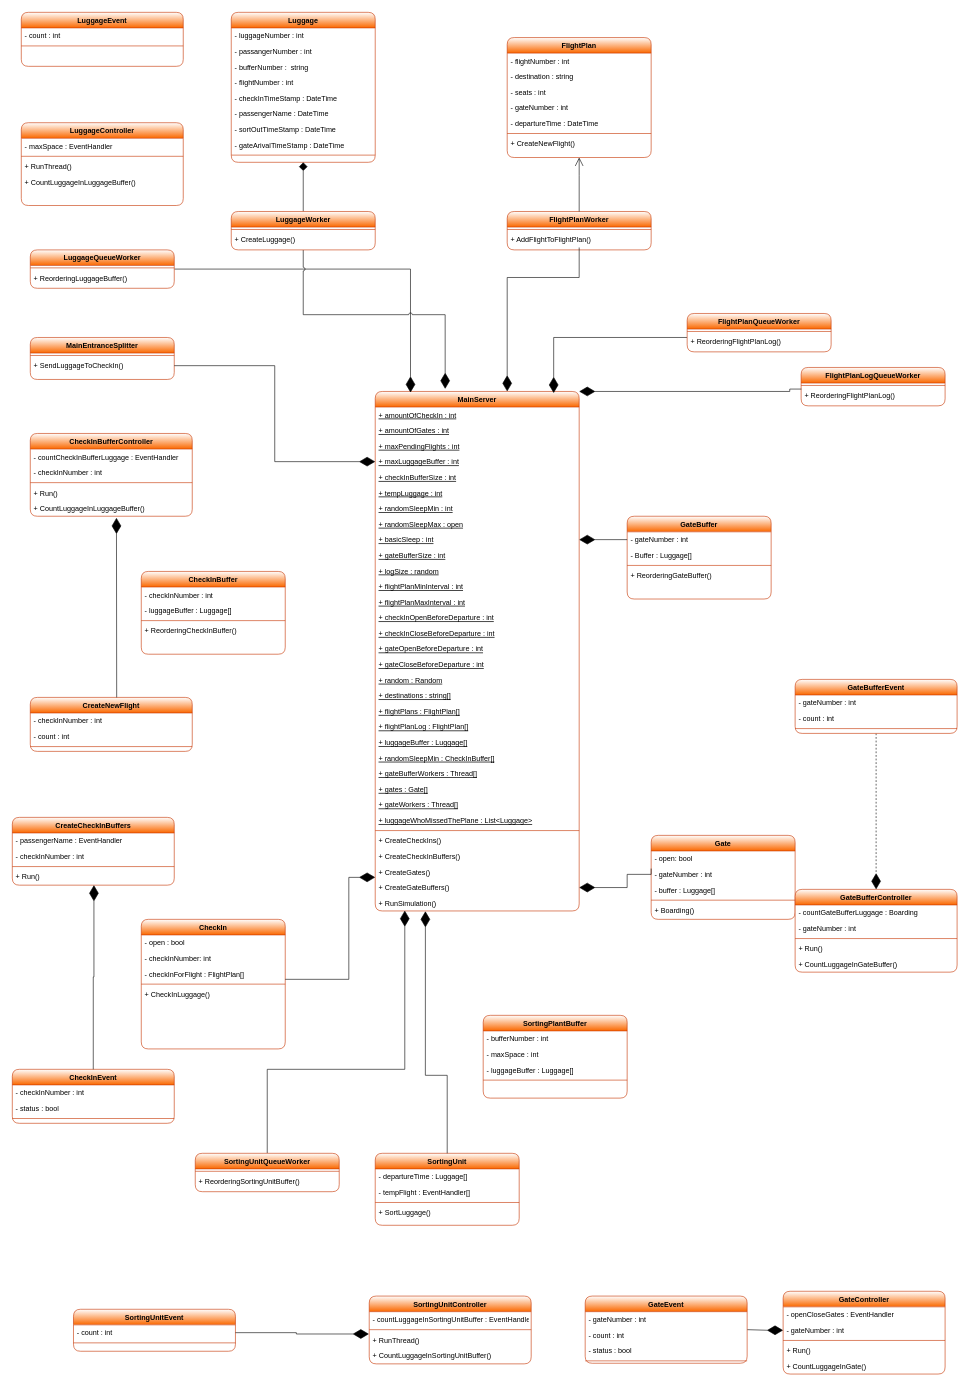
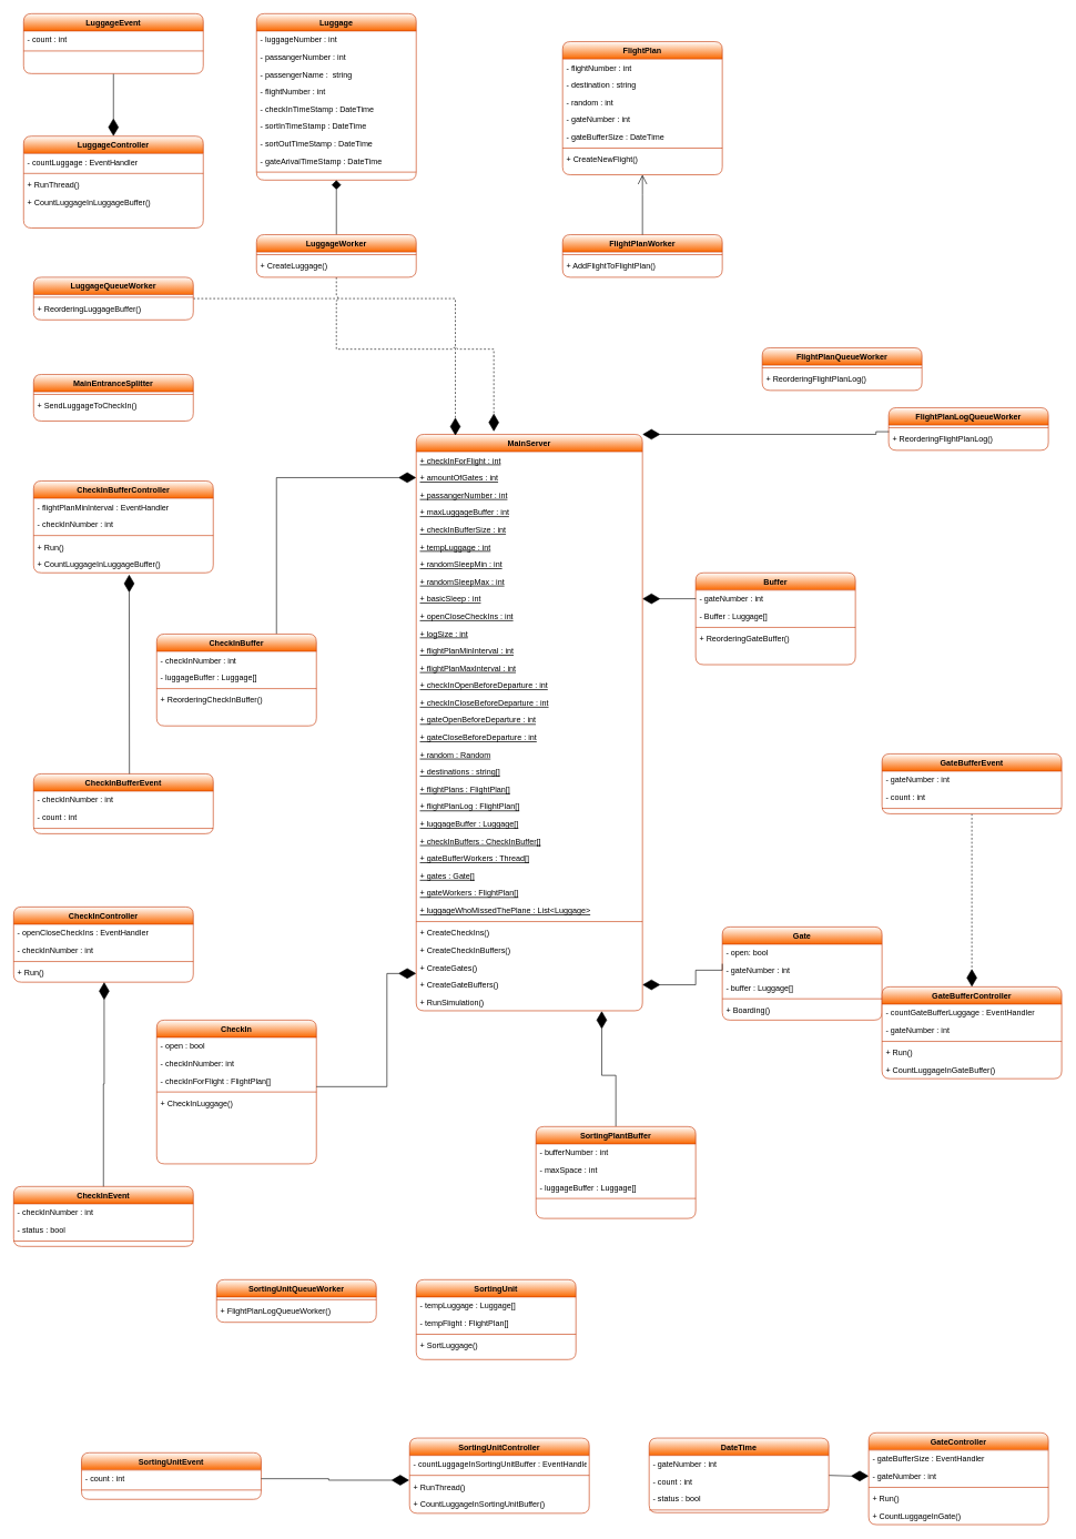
- <mxCell id="71" value="- bufferNumber :  string" style="text;align=left;verticalAlign=top;spacingLeft=4;spacingRight=4;overflow=hidden;rotatable=0;points=[[0,0.5],[1,0.5]];portConstraint=eastwest;fontColor=#000000;" parent="68" vertex="1"><mxGeometry y="78" width="240" height="26" as="geometry" /></mxCell>
+ <mxCell id="71" value="- passengerName :  string" style="text;align=left;verticalAlign=top;spacingLeft=4;spacingRight=4;overflow=hidden;rotatable=0;points=[[0,0.5],[1,0.5]];portConstraint=eastwest;fontColor=#000000;" parent="68" vertex="1"><mxGeometry y="78" width="240" height="26" as="geometry" /></mxCell>
- <mxCell id="29" value="- seats : int" style="text;align=left;verticalAlign=top;spacingLeft=4;spacingRight=4;overflow=hidden;rotatable=0;points=[[0,0.5],[1,0.5]];portConstraint=eastwest;fontColor=#000000;" parent="26" vertex="1"><mxGeometry y="78" width="240" height="26" as="geometry" /></mxCell>
+ <mxCell id="29" value="- random : int" style="text;align=left;verticalAlign=top;spacingLeft=4;spacingRight=4;overflow=hidden;rotatable=0;points=[[0,0.5],[1,0.5]];portConstraint=eastwest;fontColor=#000000;" parent="26" vertex="1"><mxGeometry y="78" width="240" height="26" as="geometry" /></mxCell>
+ <mxCell id="156" style="edgeStyle=orthogonalEdgeStyle;rounded=0;jumpStyle=arc;orthogonalLoop=1;jettySize=auto;html=1;entryX=0.5;entryY=0;entryDx=0;entryDy=0;startArrow=none;startFill=0;endArrow=diamondThin;endFill=1;fontColor=#000000;endSize=24;" edge="1" parent="1" source="157" target="151"><mxGeometry relative="1" as="geometry" /></mxCell>
- <mxCell id="74" value="- passengerName : DateTime" style="text;align=left;verticalAlign=top;spacingLeft=4;spacingRight=4;overflow=hidden;rotatable=0;points=[[0,0.5],[1,0.5]];portConstraint=eastwest;fontColor=#000000;" parent="68" vertex="1"><mxGeometry y="156" width="240" height="26" as="geometry" /></mxCell>
+ <mxCell id="74" value="- sortInTimeStamp : DateTime" style="text;align=left;verticalAlign=top;spacingLeft=4;spacingRight=4;overflow=hidden;rotatable=0;points=[[0,0.5],[1,0.5]];portConstraint=eastwest;fontColor=#000000;" parent="68" vertex="1"><mxGeometry y="156" width="240" height="26" as="geometry" /></mxCell>
- <mxCell id="31" value="- departureTime : DateTime" style="text;align=left;verticalAlign=top;spacingLeft=4;spacingRight=4;overflow=hidden;rotatable=0;points=[[0,0.5],[1,0.5]];portConstraint=eastwest;fontColor=#000000;" parent="26" vertex="1"><mxGeometry y="130" width="240" height="26" as="geometry" /></mxCell>
+ <mxCell id="31" value="- gateBufferSize : DateTime" style="text;align=left;verticalAlign=top;spacingLeft=4;spacingRight=4;overflow=hidden;rotatable=0;points=[[0,0.5],[1,0.5]];portConstraint=eastwest;fontColor=#000000;" parent="26" vertex="1"><mxGeometry y="130" width="240" height="26" as="geometry" /></mxCell>
- <mxCell id="152" value="- maxSpace : EventHandler" style="text;align=left;verticalAlign=top;spacingLeft=4;spacingRight=4;overflow=hidden;rotatable=0;points=[[0,0.5],[1,0.5]];portConstraint=eastwest;fontColor=#000000;" vertex="1" parent="151"><mxGeometry y="26" width="270" height="26" as="geometry" /></mxCell>
+ <mxCell id="152" value="- countLuggage : EventHandler" style="text;align=left;verticalAlign=top;spacingLeft=4;spacingRight=4;overflow=hidden;rotatable=0;points=[[0,0.5],[1,0.5]];portConstraint=eastwest;fontColor=#000000;" vertex="1" parent="151"><mxGeometry y="26" width="270" height="26" as="geometry" /></mxCell>
- <mxCell id="160" style="edgeStyle=orthogonalEdgeStyle;rounded=0;jumpStyle=arc;orthogonalLoop=1;jettySize=auto;html=1;entryX=0.173;entryY=0.002;entryDx=0;entryDy=0;entryPerimeter=0;startArrow=none;startFill=0;endArrow=diamondThin;endFill=1;fontColor=#000000;endSize=24;" edge="1" parent="1" source="161" target="34"><mxGeometry relative="1" as="geometry" /></mxCell>
+ <mxCell id="160" style="edgeStyle=orthogonalEdgeStyle;rounded=0;jumpStyle=arc;orthogonalLoop=1;jettySize=auto;html=1;entryX=0.173;entryY=0.002;entryDx=0;entryDy=0;entryPerimeter=0;startArrow=none;startFill=0;endArrow=diamondThin;endFill=1;fontColor=#000000;endSize=24;dashed=1;" edge="1" parent="1" source="161" target="34"><mxGeometry relative="1" as="geometry" /></mxCell>
- <mxCell id="120" value="" style="endArrow=diamondThin;endFill=1;endSize=24;html=1;strokeWidth=1;edgeStyle=orthogonalEdgeStyle;rounded=0;exitX=0.5;exitY=1;exitDx=0;exitDy=0;exitPerimeter=0;" edge="1" parent="1" source="97" target="34"><mxGeometry width="160" relative="1" as="geometry"><mxPoint x="965" y="422" as="sourcePoint" /><mxPoint x="1195" y="172" as="targetPoint" /><Array as="points"><mxPoint x="965" y="462" /><mxPoint x="845" y="462" /></Array></mxGeometry></mxCell>
- <mxCell id="165" style="edgeStyle=orthogonalEdgeStyle;rounded=0;jumpStyle=arc;orthogonalLoop=1;jettySize=auto;html=1;endArrow=diamondThin;endFill=1;entryX=0.343;entryY=-0.005;entryDx=0;entryDy=0;entryPerimeter=0;fontColor=#000000;endSize=24;" edge="1" parent="1" source="166" target="34"><mxGeometry relative="1" as="geometry"><mxPoint x="745" y="642" as="targetPoint" /></mxGeometry></mxCell>
+ <mxCell id="165" style="edgeStyle=orthogonalEdgeStyle;rounded=0;jumpStyle=arc;orthogonalLoop=1;jettySize=auto;html=1;endArrow=diamondThin;endFill=1;entryX=0.343;entryY=-0.005;entryDx=0;entryDy=0;entryPerimeter=0;fontColor=#000000;endSize=24;dashed=1;" edge="1" parent="1" source="166" target="34"><mxGeometry relative="1" as="geometry"><mxPoint x="745" y="642" as="targetPoint" /></mxGeometry></mxCell>
- <mxCell id="124" style="edgeStyle=orthogonalEdgeStyle;rounded=0;orthogonalLoop=1;jettySize=auto;html=1;entryX=0.875;entryY=0.003;entryDx=0;entryDy=0;entryPerimeter=0;startArrow=none;startFill=0;endArrow=diamondThin;endFill=1;fontColor=#000000;endSize=24;jumpStyle=arc;" edge="1" parent="1" source="125" target="34"><mxGeometry relative="1" as="geometry"><Array as="points"><mxPoint x="923" y="562" /></Array></mxGeometry></mxCell>
- <mxCell id="170" value="" style="endArrow=diamondThin;endFill=1;endSize=24;html=1;fontColor=#000000;edgeStyle=orthogonalEdgeStyle;rounded=0;exitX=1;exitY=0.5;exitDx=0;exitDy=0;entryX=0;entryY=0.5;entryDx=0;entryDy=0;jumpStyle=arc;" parent="1" target="38" edge="1" source="94"><mxGeometry width="160" relative="1" as="geometry"><mxPoint x="170" y="672" as="sourcePoint" /><mxPoint x="330" y="562" as="targetPoint" /></mxGeometry></mxCell>
- <mxCell id="35" value="+ amountOfCheckIn : int" style="text;align=left;verticalAlign=top;spacingLeft=4;spacingRight=4;overflow=hidden;rotatable=0;points=[[0,0.5],[1,0.5]];portConstraint=eastwest;fontColor=#000000;fontStyle=4" parent="34" vertex="1"><mxGeometry y="26" width="340" height="26" as="geometry" /></mxCell>
+ <mxCell id="35" value="+ checkInForFlight : int" style="text;align=left;verticalAlign=top;spacingLeft=4;spacingRight=4;overflow=hidden;rotatable=0;points=[[0,0.5],[1,0.5]];portConstraint=eastwest;fontColor=#000000;fontStyle=4" parent="34" vertex="1"><mxGeometry y="26" width="340" height="26" as="geometry" /></mxCell>
+ <mxCell id="9" style="edgeStyle=orthogonalEdgeStyle;rounded=0;jumpStyle=arc;orthogonalLoop=1;jettySize=auto;html=1;entryX=0;entryY=0.5;entryDx=0;entryDy=0;startArrow=none;startFill=0;endArrow=diamondThin;endFill=1;fontColor=#000000;endSize=24;exitX=0.75;exitY=0;exitDx=0;exitDy=0;" edge="1" parent="1" source="10" target="36"><mxGeometry relative="1" as="geometry"><Array as="points"><mxPoint x="415" y="717" /></Array></mxGeometry></mxCell>
- <mxCell id="37" value="+ maxPendingFlights : int" style="text;align=left;verticalAlign=top;spacingLeft=4;spacingRight=4;overflow=hidden;rotatable=0;points=[[0,0.5],[1,0.5]];portConstraint=eastwest;fontColor=#000000;fontStyle=4" vertex="1" parent="34"><mxGeometry y="78" width="340" height="26" as="geometry" /></mxCell>
+ <mxCell id="37" value="+ passangerNumber : int" style="text;align=left;verticalAlign=top;spacingLeft=4;spacingRight=4;overflow=hidden;rotatable=0;points=[[0,0.5],[1,0.5]];portConstraint=eastwest;fontColor=#000000;fontStyle=4" vertex="1" parent="34"><mxGeometry y="78" width="340" height="26" as="geometry" /></mxCell>
- <mxCell id="99" value="- countCheckInBufferLuggage : EventHandler" style="text;align=left;verticalAlign=top;spacingLeft=4;spacingRight=4;overflow=hidden;rotatable=0;points=[[0,0.5],[1,0.5]];portConstraint=eastwest;fontColor=#000000;" vertex="1" parent="98"><mxGeometry y="26" width="270" height="26" as="geometry" /></mxCell>
+ <mxCell id="99" value="- flightPlanMinInterval : EventHandler" style="text;align=left;verticalAlign=top;spacingLeft=4;spacingRight=4;overflow=hidden;rotatable=0;points=[[0,0.5],[1,0.5]];portConstraint=eastwest;fontColor=#000000;" vertex="1" parent="98"><mxGeometry y="26" width="270" height="26" as="geometry" /></mxCell>
- <mxCell id="42" value="+ randomSleepMax : open" style="text;align=left;verticalAlign=top;spacingLeft=4;spacingRight=4;overflow=hidden;rotatable=0;points=[[0,0.5],[1,0.5]];portConstraint=eastwest;fontColor=#000000;fontStyle=4" vertex="1" parent="34"><mxGeometry y="208" width="340" height="26" as="geometry" /></mxCell>
+ <mxCell id="42" value="+ randomSleepMax : int" style="text;align=left;verticalAlign=top;spacingLeft=4;spacingRight=4;overflow=hidden;rotatable=0;points=[[0,0.5],[1,0.5]];portConstraint=eastwest;fontColor=#000000;fontStyle=4" vertex="1" parent="34"><mxGeometry y="208" width="340" height="26" as="geometry" /></mxCell>
- <mxCell id="78" value="GateBuffer" style="swimlane;fontStyle=1;align=center;verticalAlign=top;childLayout=stackLayout;horizontal=1;startSize=26;horizontalStack=0;resizeParent=1;resizeLast=0;collapsible=1;marginBottom=0;rounded=1;shadow=0;strokeWidth=1;strokeColor=#C73500;fillColor=#fa6800;swimlaneFillColor=#ffffff;fontColor=#000000;gradientColor=#ffffff;gradientDirection=north;" parent="1" vertex="1"><mxGeometry x="1045" y="860" width="240" height="138" as="geometry"><mxRectangle x="130" y="380" width="160" height="26" as="alternateBounds" /></mxGeometry></mxCell>
+ <mxCell id="78" value="Buffer" style="swimlane;fontStyle=1;align=center;verticalAlign=top;childLayout=stackLayout;horizontal=1;startSize=26;horizontalStack=0;resizeParent=1;resizeLast=0;collapsible=1;marginBottom=0;rounded=1;shadow=0;strokeWidth=1;strokeColor=#C73500;fillColor=#fa6800;swimlaneFillColor=#ffffff;fontColor=#000000;gradientColor=#ffffff;gradientDirection=north;" parent="1" vertex="1"><mxGeometry x="1045" y="860" width="240" height="138" as="geometry"><mxRectangle x="130" y="380" width="160" height="26" as="alternateBounds" /></mxGeometry></mxCell>
- <mxCell id="44" value="+ gateBufferSize : int" style="text;align=left;verticalAlign=top;spacingLeft=4;spacingRight=4;overflow=hidden;rotatable=0;points=[[0,0.5],[1,0.5]];portConstraint=eastwest;fontColor=#000000;fontStyle=4" vertex="1" parent="34"><mxGeometry y="260" width="340" height="26" as="geometry" /></mxCell>
+ <mxCell id="44" value="+ openCloseCheckIns : int" style="text;align=left;verticalAlign=top;spacingLeft=4;spacingRight=4;overflow=hidden;rotatable=0;points=[[0,0.5],[1,0.5]];portConstraint=eastwest;fontColor=#000000;fontStyle=4" vertex="1" parent="34"><mxGeometry y="260" width="340" height="26" as="geometry" /></mxCell>
- <mxCell id="45" value="+ logSize : random" style="text;align=left;verticalAlign=top;spacingLeft=4;spacingRight=4;overflow=hidden;rotatable=0;points=[[0,0.5],[1,0.5]];portConstraint=eastwest;fontColor=#000000;fontStyle=4" vertex="1" parent="34"><mxGeometry y="286" width="340" height="26" as="geometry" /></mxCell>
+ <mxCell id="45" value="+ logSize : int" style="text;align=left;verticalAlign=top;spacingLeft=4;spacingRight=4;overflow=hidden;rotatable=0;points=[[0,0.5],[1,0.5]];portConstraint=eastwest;fontColor=#000000;fontStyle=4" vertex="1" parent="34"><mxGeometry y="286" width="340" height="26" as="geometry" /></mxCell>
- <mxCell id="104" value="CreateNewFlight" style="swimlane;fontStyle=1;align=center;verticalAlign=top;childLayout=stackLayout;horizontal=1;startSize=26;horizontalStack=0;resizeParent=1;resizeLast=0;collapsible=1;marginBottom=0;rounded=1;shadow=0;strokeWidth=1;strokeColor=#C73500;fillColor=#fa6800;swimlaneFillColor=#ffffff;fontColor=#000000;gradientColor=#ffffff;gradientDirection=north;" vertex="1" parent="1"><mxGeometry x="50" y="1162" width="270" height="90" as="geometry"><mxRectangle x="130" y="380" width="160" height="26" as="alternateBounds" /></mxGeometry></mxCell>
+ <mxCell id="104" value="CheckInBufferEvent" style="swimlane;fontStyle=1;align=center;verticalAlign=top;childLayout=stackLayout;horizontal=1;startSize=26;horizontalStack=0;resizeParent=1;resizeLast=0;collapsible=1;marginBottom=0;rounded=1;shadow=0;strokeWidth=1;strokeColor=#C73500;fillColor=#fa6800;swimlaneFillColor=#ffffff;fontColor=#000000;gradientColor=#ffffff;gradientDirection=north;" vertex="1" parent="1"><mxGeometry x="50" y="1162" width="270" height="90" as="geometry"><mxRectangle x="130" y="380" width="160" height="26" as="alternateBounds" /></mxGeometry></mxCell>
- <mxCell id="57" value="+ randomSleepMin : CheckInBuffer[]" style="text;align=left;verticalAlign=top;spacingLeft=4;spacingRight=4;overflow=hidden;rotatable=0;points=[[0,0.5],[1,0.5]];portConstraint=eastwest;fontColor=#000000;fontStyle=4" vertex="1" parent="34"><mxGeometry y="598" width="340" height="26" as="geometry" /></mxCell>
+ <mxCell id="57" value="+ checkInBuffers : CheckInBuffer[]" style="text;align=left;verticalAlign=top;spacingLeft=4;spacingRight=4;overflow=hidden;rotatable=0;points=[[0,0.5],[1,0.5]];portConstraint=eastwest;fontColor=#000000;fontStyle=4" vertex="1" parent="34"><mxGeometry y="598" width="340" height="26" as="geometry" /></mxCell>
- <mxCell id="60" value="+ gateWorkers : Thread[]" style="text;align=left;verticalAlign=top;spacingLeft=4;spacingRight=4;overflow=hidden;rotatable=0;points=[[0,0.5],[1,0.5]];portConstraint=eastwest;fontColor=#000000;fontStyle=4" vertex="1" parent="34"><mxGeometry y="676" width="340" height="26" as="geometry" /></mxCell>
+ <mxCell id="60" value="+ gateWorkers : FlightPlan[]" style="text;align=left;verticalAlign=top;spacingLeft=4;spacingRight=4;overflow=hidden;rotatable=0;points=[[0,0.5],[1,0.5]];portConstraint=eastwest;fontColor=#000000;fontStyle=4" vertex="1" parent="34"><mxGeometry y="676" width="340" height="26" as="geometry" /></mxCell>
- <mxCell id="109" value="CreateCheckInBuffers" style="swimlane;fontStyle=1;align=center;verticalAlign=top;childLayout=stackLayout;horizontal=1;startSize=26;horizontalStack=0;resizeParent=1;resizeLast=0;collapsible=1;marginBottom=0;rounded=1;shadow=0;strokeWidth=1;strokeColor=#C73500;fillColor=#fa6800;swimlaneFillColor=#ffffff;fontColor=#000000;gradientColor=#ffffff;gradientDirection=north;" vertex="1" parent="1"><mxGeometry x="20" y="1362" width="270" height="113" as="geometry"><mxRectangle x="130" y="380" width="160" height="26" as="alternateBounds" /></mxGeometry></mxCell>
+ <mxCell id="109" value="CheckInController" style="swimlane;fontStyle=1;align=center;verticalAlign=top;childLayout=stackLayout;horizontal=1;startSize=26;horizontalStack=0;resizeParent=1;resizeLast=0;collapsible=1;marginBottom=0;rounded=1;shadow=0;strokeWidth=1;strokeColor=#C73500;fillColor=#fa6800;swimlaneFillColor=#ffffff;fontColor=#000000;gradientColor=#ffffff;gradientDirection=north;" vertex="1" parent="1"><mxGeometry x="20" y="1362" width="270" height="113" as="geometry"><mxRectangle x="130" y="380" width="160" height="26" as="alternateBounds" /></mxGeometry></mxCell>
- <mxCell id="110" value="- passengerName : EventHandler" style="text;align=left;verticalAlign=top;spacingLeft=4;spacingRight=4;overflow=hidden;rotatable=0;points=[[0,0.5],[1,0.5]];portConstraint=eastwest;fontColor=#000000;" vertex="1" parent="109"><mxGeometry y="26" width="270" height="26" as="geometry" /></mxCell>
+ <mxCell id="110" value="- openCloseCheckIns : EventHandler" style="text;align=left;verticalAlign=top;spacingLeft=4;spacingRight=4;overflow=hidden;rotatable=0;points=[[0,0.5],[1,0.5]];portConstraint=eastwest;fontColor=#000000;" vertex="1" parent="109"><mxGeometry y="26" width="270" height="26" as="geometry" /></mxCell>
- <mxCell id="129" value="- countGateBufferLuggage : Boarding" style="text;align=left;verticalAlign=top;spacingLeft=4;spacingRight=4;overflow=hidden;rotatable=0;points=[[0,0.5],[1,0.5]];portConstraint=eastwest;fontColor=#000000;" vertex="1" parent="128"><mxGeometry y="26" width="270" height="26" as="geometry" /></mxCell>
+ <mxCell id="129" value="- countGateBufferLuggage : EventHandler" style="text;align=left;verticalAlign=top;spacingLeft=4;spacingRight=4;overflow=hidden;rotatable=0;points=[[0,0.5],[1,0.5]];portConstraint=eastwest;fontColor=#000000;" vertex="1" parent="128"><mxGeometry y="26" width="270" height="26" as="geometry" /></mxCell>
+ <mxCell id="83" style="edgeStyle=orthogonalEdgeStyle;rounded=0;jumpStyle=arc;orthogonalLoop=1;jettySize=auto;html=1;entryX=0.82;entryY=1.02;entryDx=0;entryDy=0;entryPerimeter=0;endArrow=diamondThin;endFill=1;fontColor=#000000;endSize=24;" edge="1" parent="1" source="84" target="67"><mxGeometry relative="1" as="geometry" /></mxCell>
- <mxCell id="91" value="" style="endArrow=diamondThin;endFill=1;endSize=24;html=1;fontColor=#000000;edgeStyle=orthogonalEdgeStyle;jumpStyle=arc;exitX=0.5;exitY=0;exitDx=0;exitDy=0;rounded=0;entryX=0.246;entryY=1.02;entryDx=0;entryDy=0;entryPerimeter=0;" parent="1" source="21" target="67" edge="1"><mxGeometry width="160" relative="1" as="geometry"><mxPoint x="955" y="852" as="sourcePoint" /><mxPoint x="675" y="882" as="targetPoint" /><Array as="points"><mxPoint x="745" y="1792" /><mxPoint x="709" y="1792" /></Array></mxGeometry></mxCell>
- <mxCell id="179" style="edgeStyle=orthogonalEdgeStyle;rounded=0;jumpStyle=arc;orthogonalLoop=1;jettySize=auto;html=1;entryX=0.145;entryY=0.975;entryDx=0;entryDy=0;entryPerimeter=0;startArrow=none;startFill=0;endArrow=diamondThin;endFill=1;fontColor=#000000;endSize=24;" edge="1" parent="1" source="180" target="67"><mxGeometry relative="1" as="geometry"><Array as="points"><mxPoint x="445" y="1782" /><mxPoint x="674" y="1782" /></Array></mxGeometry></mxCell>
- <mxCell id="22" value="- departureTime : Luggage[] " style="text;align=left;verticalAlign=top;spacingLeft=4;spacingRight=4;overflow=hidden;rotatable=0;points=[[0,0.5],[1,0.5]];portConstraint=eastwest;rounded=0;shadow=0;html=0;fontColor=#000000;" vertex="1" parent="21"><mxGeometry y="26" width="240" height="26" as="geometry" /></mxCell>
+ <mxCell id="22" value="- tempLuggage : Luggage[] " style="text;align=left;verticalAlign=top;spacingLeft=4;spacingRight=4;overflow=hidden;rotatable=0;points=[[0,0.5],[1,0.5]];portConstraint=eastwest;rounded=0;shadow=0;html=0;fontColor=#000000;" vertex="1" parent="21"><mxGeometry y="26" width="240" height="26" as="geometry" /></mxCell>
- <mxCell id="182" value="+ ReorderingSortingUnitBuffer()" style="text;align=left;verticalAlign=top;spacingLeft=4;spacingRight=4;overflow=hidden;rotatable=0;points=[[0,0.5],[1,0.5]];portConstraint=eastwest;rounded=0;shadow=0;html=0;fontColor=#000000;" vertex="1" parent="180"><mxGeometry y="34" width="240" height="26" as="geometry" /></mxCell>
+ <mxCell id="182" value="+ FlightPlanLogQueueWorker()" style="text;align=left;verticalAlign=top;spacingLeft=4;spacingRight=4;overflow=hidden;rotatable=0;points=[[0,0.5],[1,0.5]];portConstraint=eastwest;rounded=0;shadow=0;html=0;fontColor=#000000;" vertex="1" parent="180"><mxGeometry y="34" width="240" height="26" as="geometry" /></mxCell>
- <mxCell id="23" value="- tempFlight : EventHandler[]" style="text;align=left;verticalAlign=top;spacingLeft=4;spacingRight=4;overflow=hidden;rotatable=0;points=[[0,0.5],[1,0.5]];portConstraint=eastwest;rounded=0;shadow=0;html=0;fontColor=#000000;" vertex="1" parent="21"><mxGeometry y="52" width="240" height="26" as="geometry" /></mxCell>
+ <mxCell id="23" value="- tempFlight : FlightPlan[]" style="text;align=left;verticalAlign=top;spacingLeft=4;spacingRight=4;overflow=hidden;rotatable=0;points=[[0,0.5],[1,0.5]];portConstraint=eastwest;rounded=0;shadow=0;html=0;fontColor=#000000;" vertex="1" parent="21"><mxGeometry y="52" width="240" height="26" as="geometry" /></mxCell>
- <mxCell id="140" value="GateEvent" style="swimlane;fontStyle=1;align=center;verticalAlign=top;childLayout=stackLayout;horizontal=1;startSize=26;horizontalStack=0;resizeParent=1;resizeLast=0;collapsible=1;marginBottom=0;rounded=1;shadow=0;strokeWidth=1;strokeColor=#C73500;fillColor=#fa6800;swimlaneFillColor=#ffffff;fontColor=#000000;gradientColor=#ffffff;gradientDirection=north;" vertex="1" parent="1"><mxGeometry x="975" y="2160" width="270" height="112" as="geometry"><mxRectangle x="130" y="380" width="160" height="26" as="alternateBounds" /></mxGeometry></mxCell>
+ <mxCell id="140" value="DateTime" style="swimlane;fontStyle=1;align=center;verticalAlign=top;childLayout=stackLayout;horizontal=1;startSize=26;horizontalStack=0;resizeParent=1;resizeLast=0;collapsible=1;marginBottom=0;rounded=1;shadow=0;strokeWidth=1;strokeColor=#C73500;fillColor=#fa6800;swimlaneFillColor=#ffffff;fontColor=#000000;gradientColor=#ffffff;gradientDirection=north;" vertex="1" parent="1"><mxGeometry x="975" y="2160" width="270" height="112" as="geometry"><mxRectangle x="130" y="380" width="160" height="26" as="alternateBounds" /></mxGeometry></mxCell>
- <mxCell id="146" value="- openCloseGates : EventHandler" style="text;align=left;verticalAlign=top;spacingLeft=4;spacingRight=4;overflow=hidden;rotatable=0;points=[[0,0.5],[1,0.5]];portConstraint=eastwest;fontColor=#000000;" vertex="1" parent="145"><mxGeometry y="26" width="270" height="26" as="geometry" /></mxCell>
+ <mxCell id="146" value="- gateBufferSize : EventHandler" style="text;align=left;verticalAlign=top;spacingLeft=4;spacingRight=4;overflow=hidden;rotatable=0;points=[[0,0.5],[1,0.5]];portConstraint=eastwest;fontColor=#000000;" vertex="1" parent="145"><mxGeometry y="26" width="270" height="26" as="geometry" /></mxCell>
